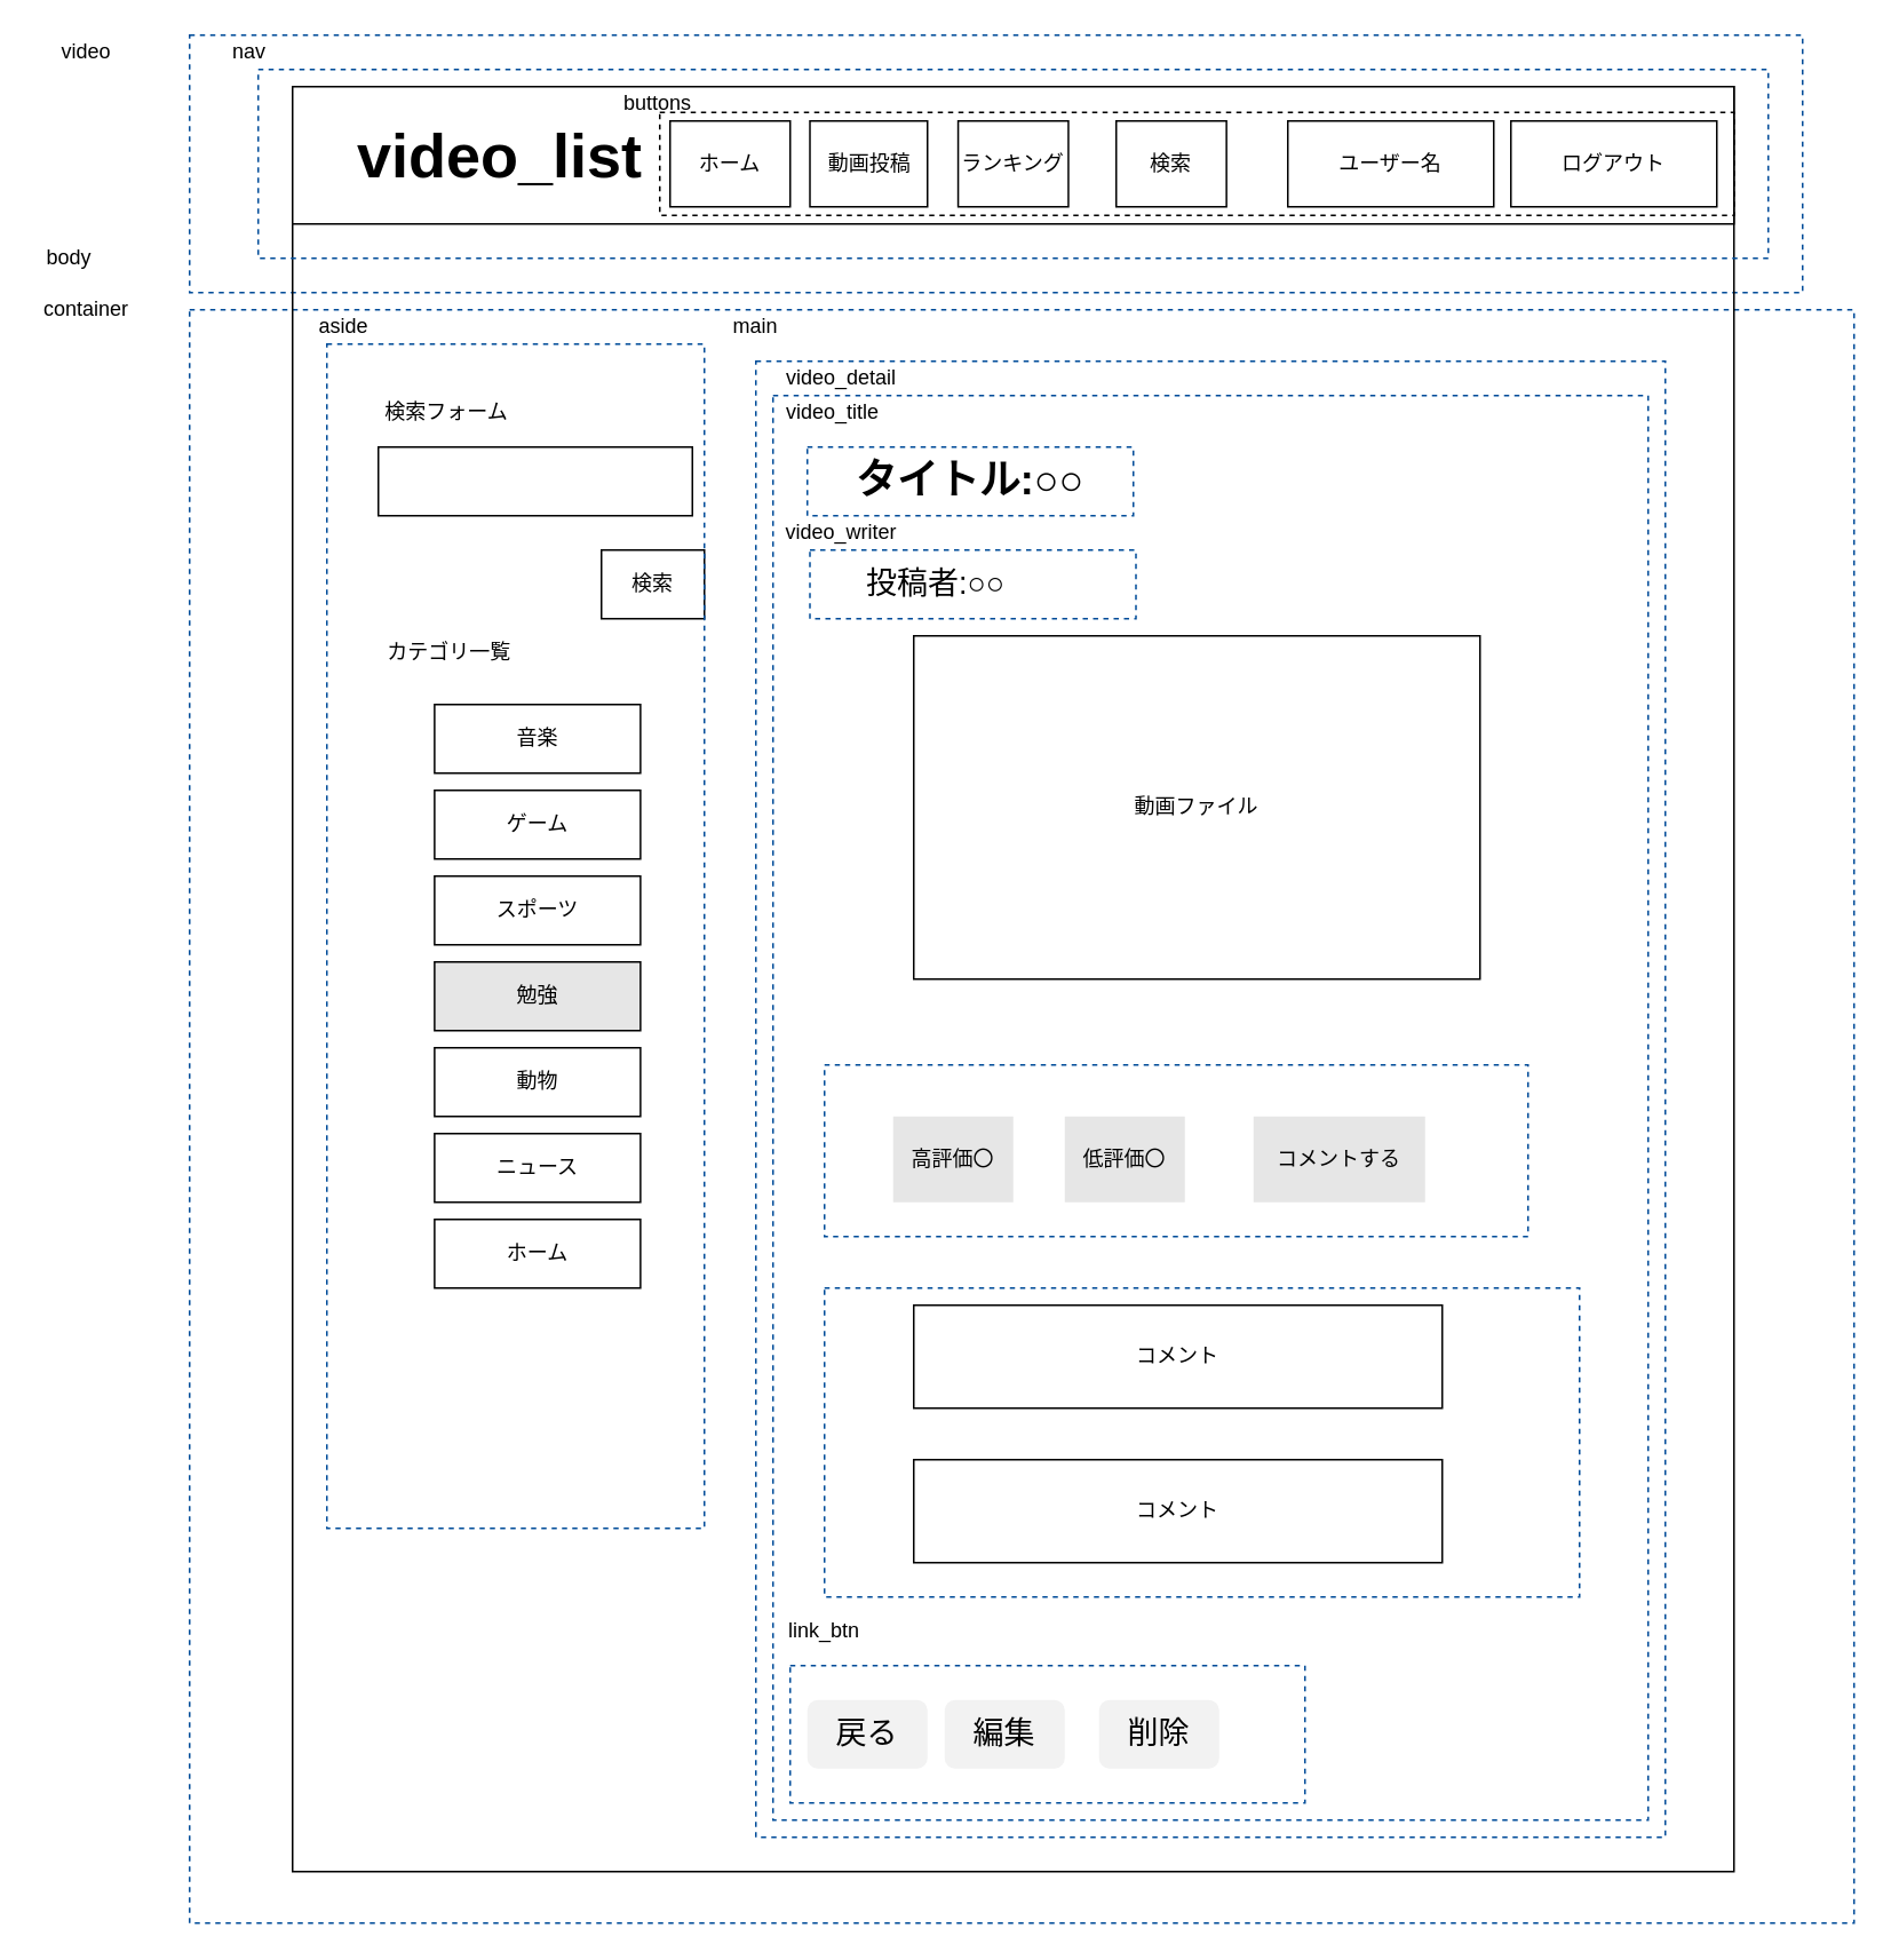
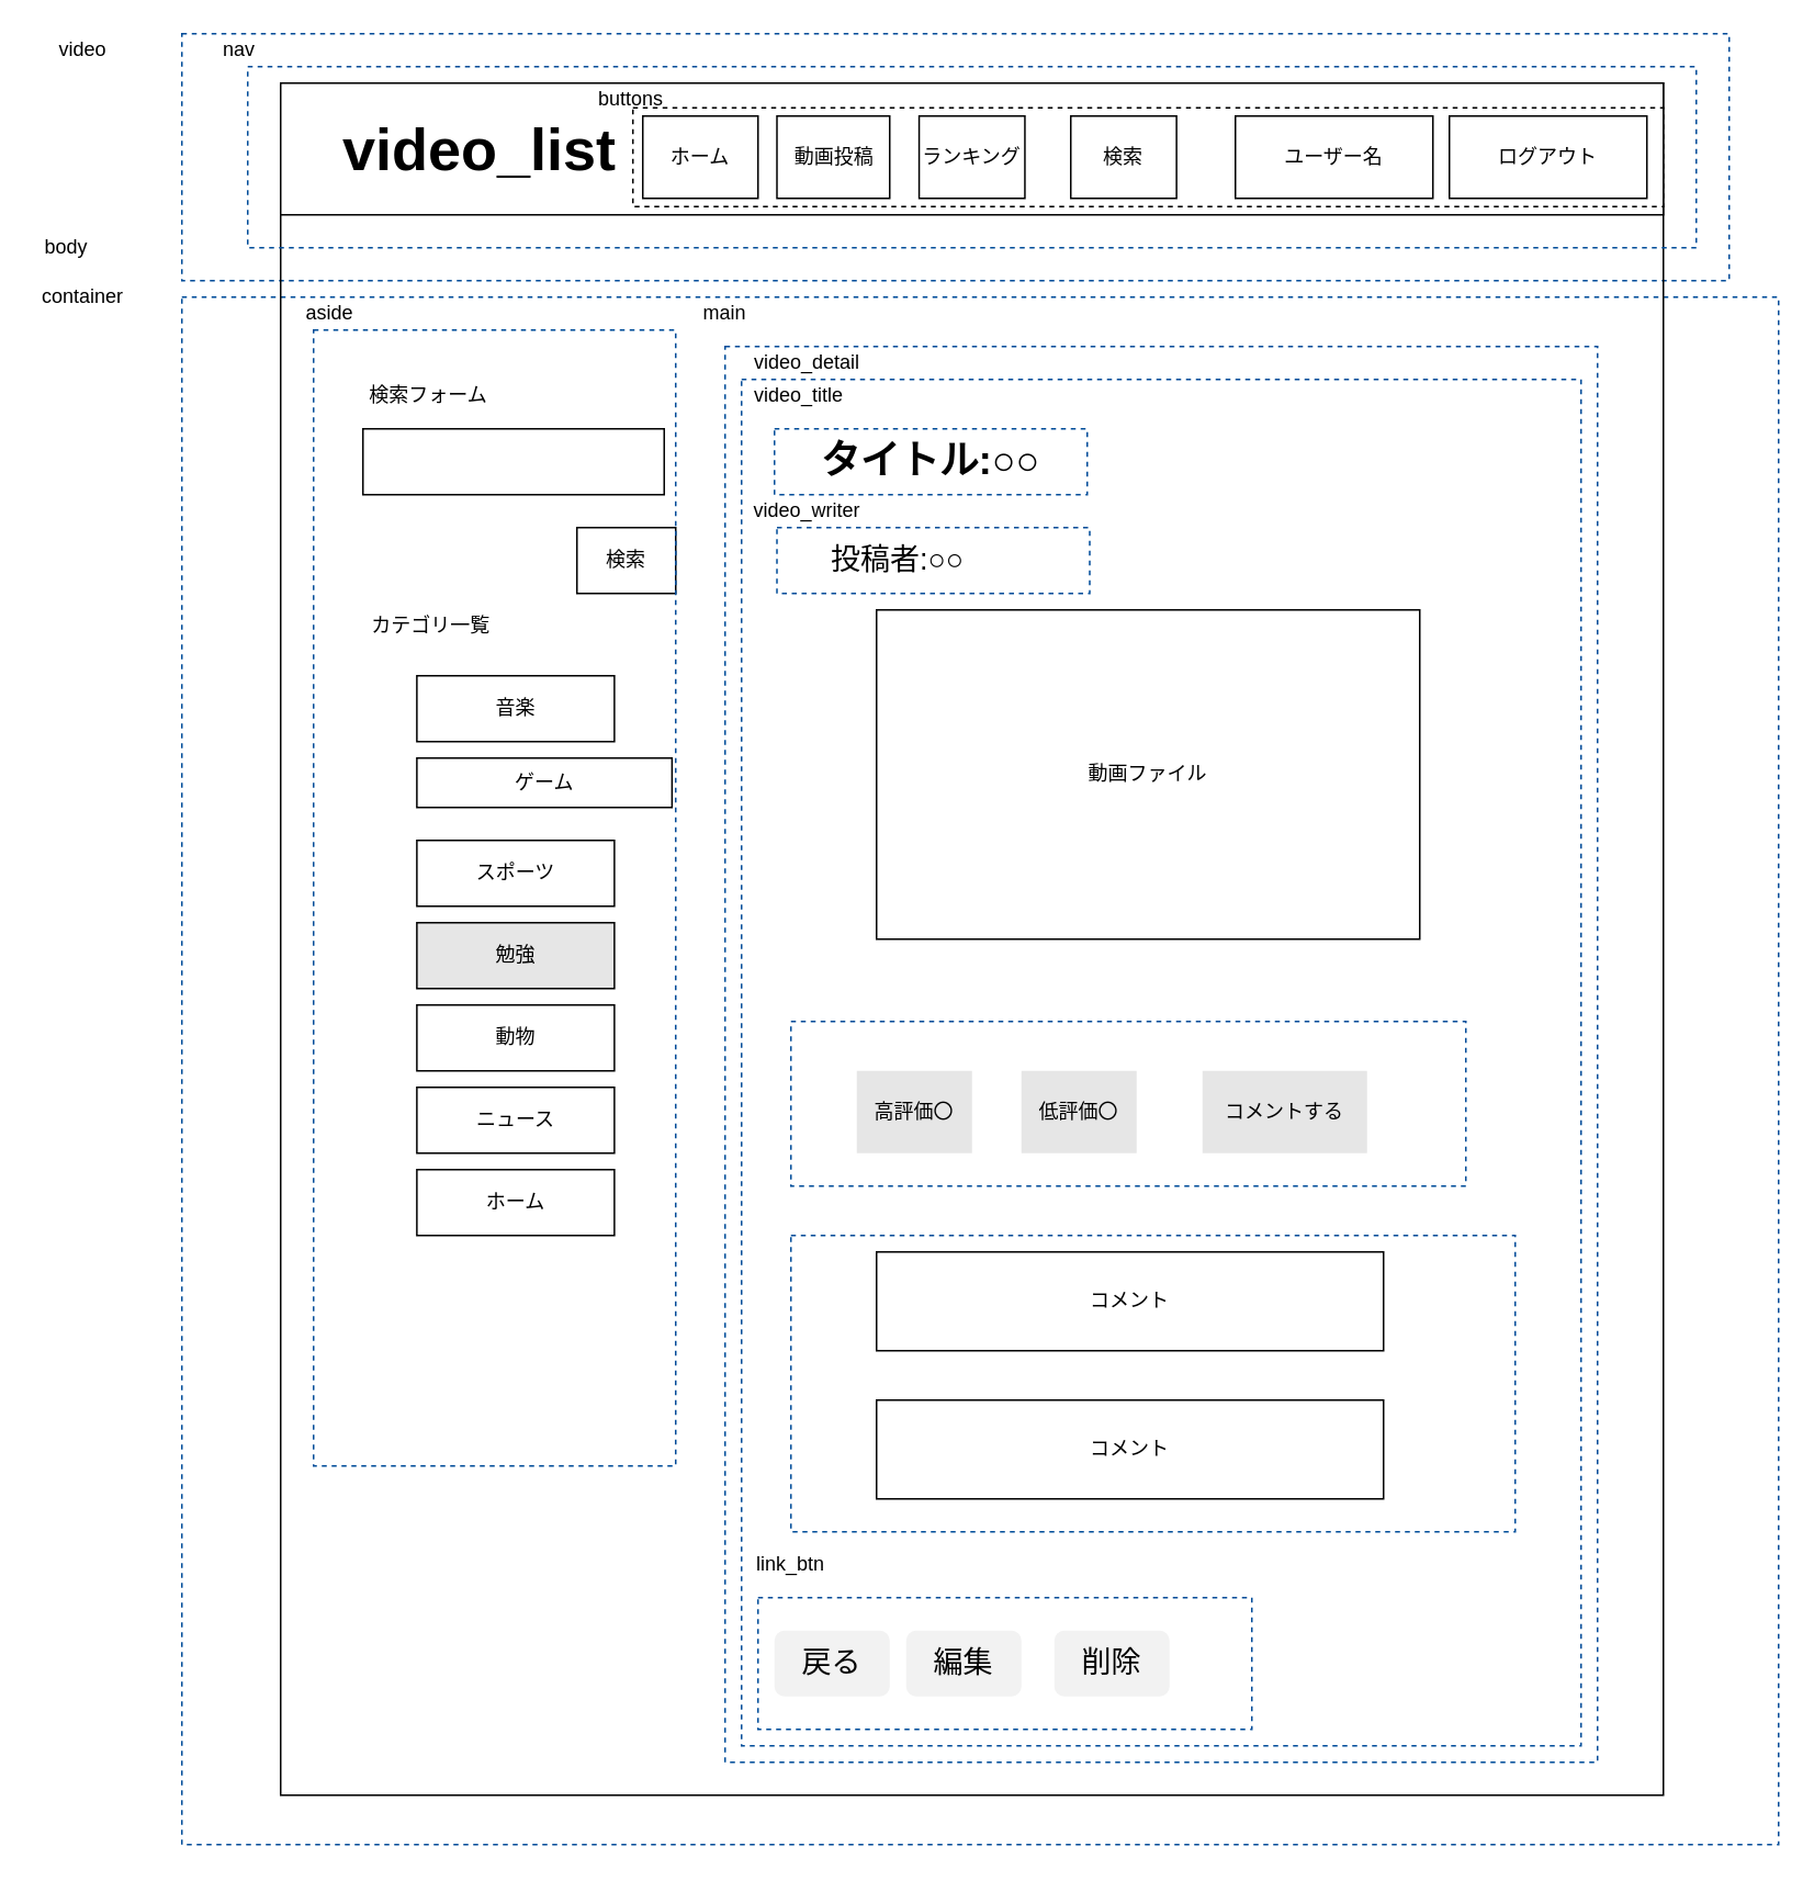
- <mxCell id="50" value="ゲーム" style="rounded=0;whiteSpace=wrap;html=1;" vertex="1" parent="1"><mxGeometry x="252.75" y="460" width="120" height="40" as="geometry" /></mxCell>
+ <mxCell id="50" value="ゲーム" style="rounded=0;whiteSpace=wrap;html=1;" vertex="1" parent="1"><mxGeometry x="252.75" y="460" width="155" height="30" as="geometry" /></mxCell>
